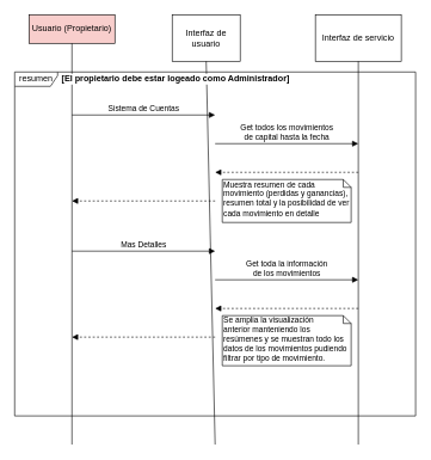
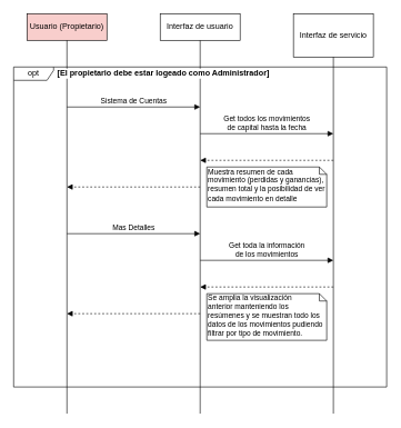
- <mxCell id="4" value="Interfaz de usuario" style="rounded=0;whiteSpace=wrap;html=1;" parent="1" vertex="1"><mxGeometry x="240" y="20" width="95" height="65" as="geometry" /></mxCell>
+ <mxCell id="4" value="Interfaz de usuario" style="rounded=0;whiteSpace=wrap;html=1;" parent="1" vertex="1"><mxGeometry x="240" y="20" width="120" height="40" as="geometry" /></mxCell>
- <mxCell id="2" value="resumen" style="shape=umlFrame;whiteSpace=wrap;html=1;width=60;height=20;fillColor=#ffffff;" parent="1" vertex="1"><mxGeometry x="20" y="100" width="560" height="480" as="geometry" /></mxCell>
+ <mxCell id="2" value="opt" style="shape=umlFrame;whiteSpace=wrap;html=1;width=60;height=20;fillColor=#ffffff;" parent="1" vertex="1"><mxGeometry x="20" y="100" width="560" height="480" as="geometry" /></mxCell>
